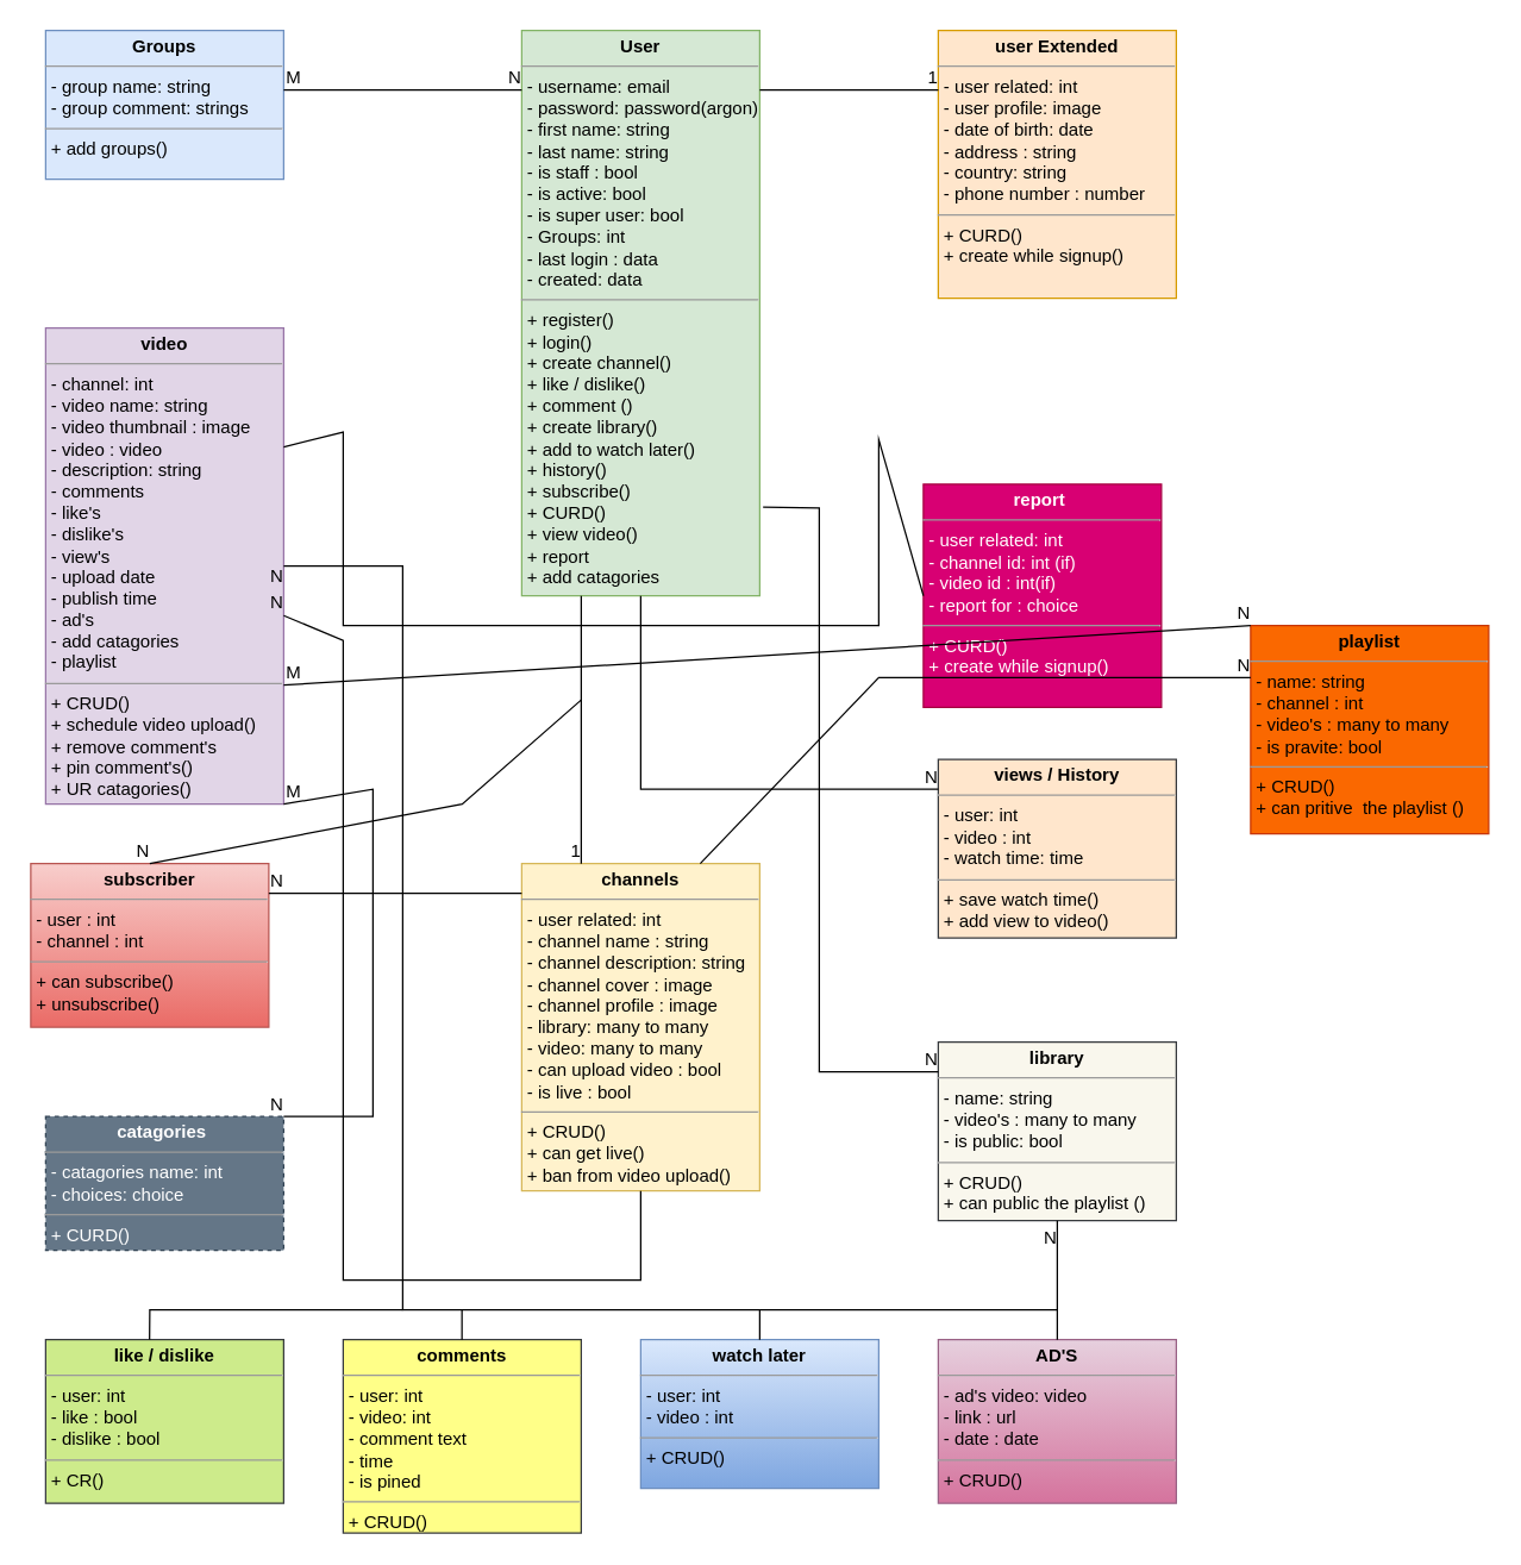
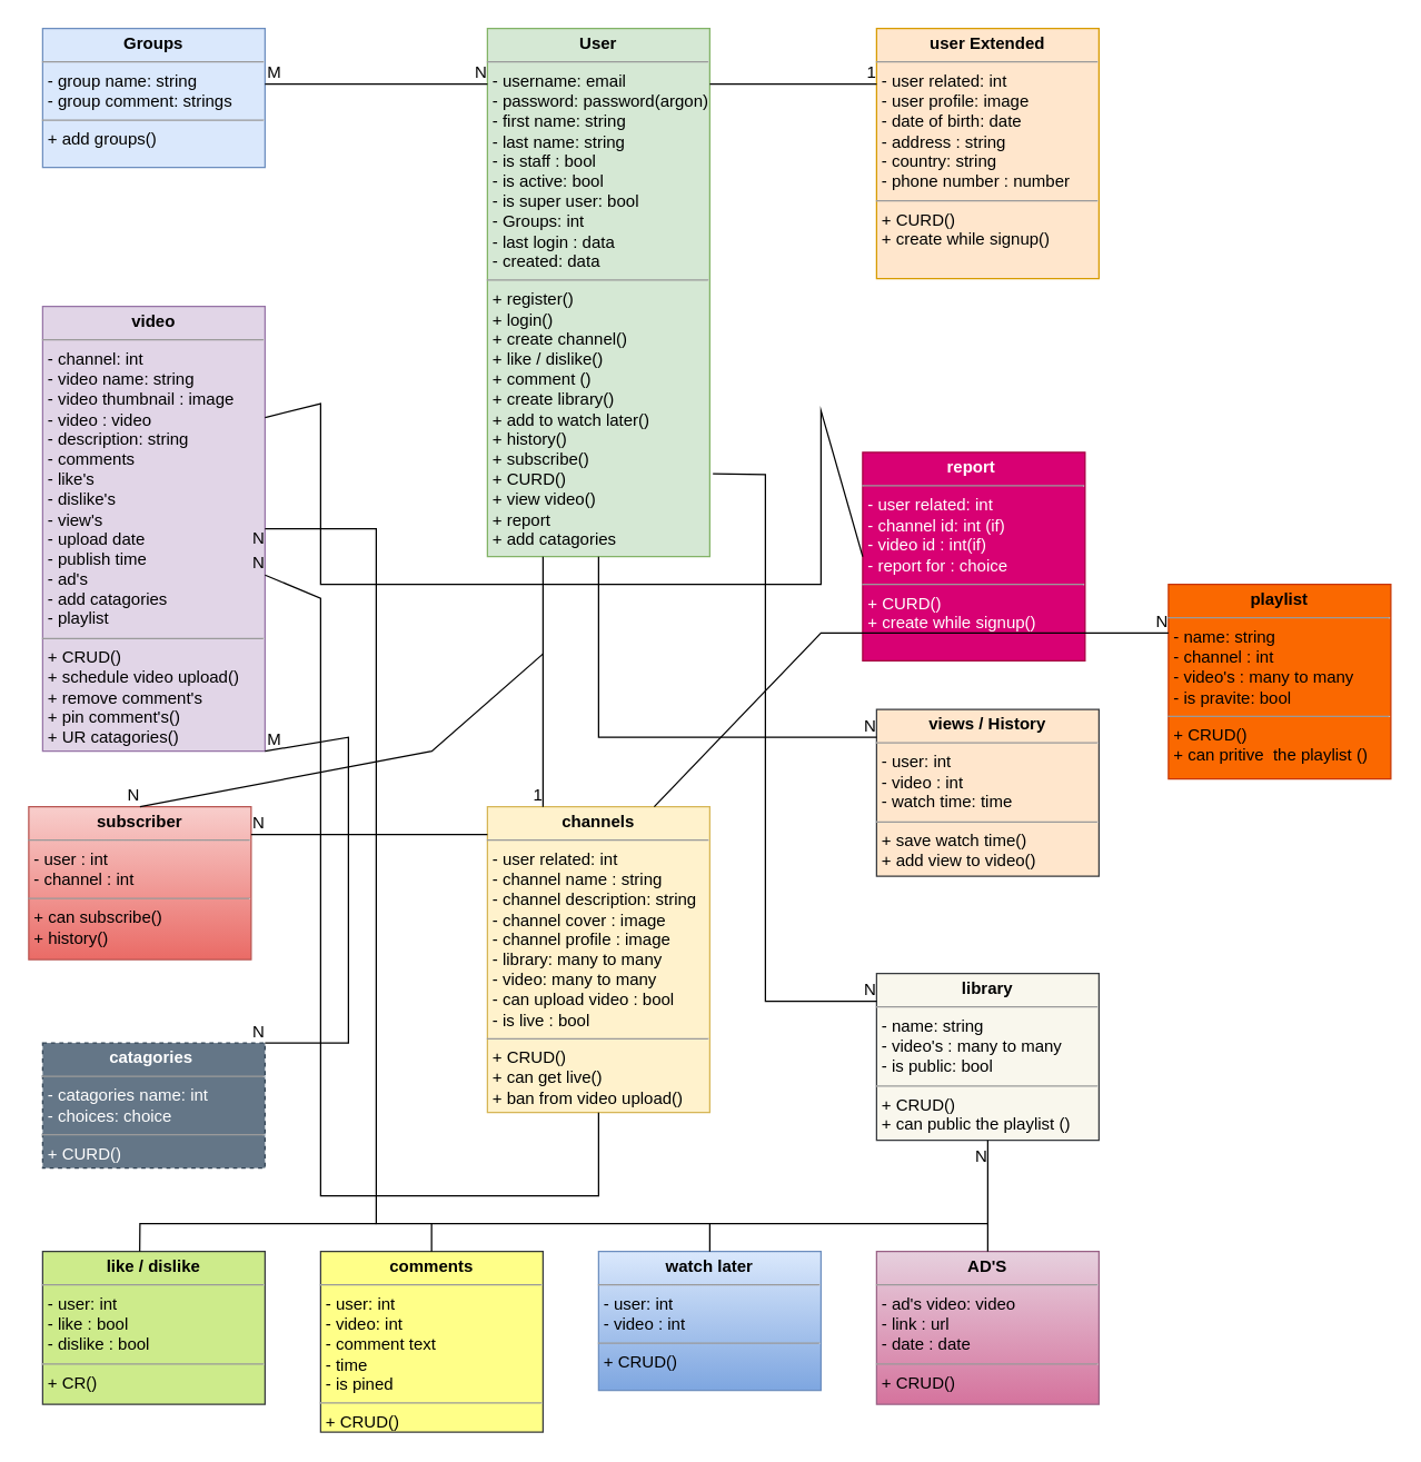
- <mxCell id="49" value="" style="endArrow=none;html=1;rounded=0;entryX=0;entryY=0;entryDx=0;entryDy=0;exitX=1;exitY=0.75;exitDx=0;exitDy=0;" parent="1" source="6" target="46" edge="1"><mxGeometry relative="1" as="geometry"><mxPoint x="340" y="550" as="sourcePoint" /><mxPoint x="500" y="550" as="targetPoint" /></mxGeometry></mxCell>
- <mxCell id="50" value="M" style="resizable=0;html=1;align=left;verticalAlign=bottom;" parent="49" connectable="0" vertex="1"><mxGeometry x="-1" relative="1" as="geometry" /></mxCell>
- <mxCell id="51" value="N" style="resizable=0;html=1;align=right;verticalAlign=bottom;" parent="49" connectable="0" vertex="1"><mxGeometry x="1" relative="1" as="geometry" /></mxCell>
- <mxCell id="11" value="&lt;p style=&quot;margin: 0px ; margin-top: 4px ; text-align: center&quot;&gt;&lt;b&gt;subscriber&lt;/b&gt;&lt;/p&gt;&lt;hr size=&quot;1&quot;&gt;&lt;p style=&quot;margin: 0px ; margin-left: 4px&quot;&gt;- user : int&lt;/p&gt;&lt;p style=&quot;margin: 0px ; margin-left: 4px&quot;&gt;- channel : int&lt;/p&gt;&lt;hr size=&quot;1&quot;&gt;&lt;p style=&quot;margin: 0px ; margin-left: 4px&quot;&gt;+ can subscribe()&lt;/p&gt;&lt;p style=&quot;margin: 0px ; margin-left: 4px&quot;&gt;+ unsubscribe()&lt;/p&gt;" style="verticalAlign=top;align=left;overflow=fill;fontSize=12;fontFamily=Helvetica;html=1;fillColor=#f8cecc;strokeColor=#b85450;gradientColor=#ea6b66;" parent="1" vertex="1"><mxGeometry x="20" y="580" width="160" height="110" as="geometry" /></mxCell>
+ <mxCell id="11" value="&lt;p style=&quot;margin: 0px ; margin-top: 4px ; text-align: center&quot;&gt;&lt;b&gt;subscriber&lt;/b&gt;&lt;/p&gt;&lt;hr size=&quot;1&quot;&gt;&lt;p style=&quot;margin: 0px ; margin-left: 4px&quot;&gt;- user : int&lt;/p&gt;&lt;p style=&quot;margin: 0px ; margin-left: 4px&quot;&gt;- channel : int&lt;/p&gt;&lt;hr size=&quot;1&quot;&gt;&lt;p style=&quot;margin: 0px ; margin-left: 4px&quot;&gt;+ can subscribe()&lt;/p&gt;&lt;p style=&quot;margin: 0px ; margin-left: 4px&quot;&gt;+ history()&lt;/p&gt;" style="verticalAlign=top;align=left;overflow=fill;fontSize=12;fontFamily=Helvetica;html=1;fillColor=#f8cecc;strokeColor=#b85450;gradientColor=#ea6b66;" parent="1" vertex="1"><mxGeometry x="20" y="580" width="160" height="110" as="geometry" /></mxCell>
